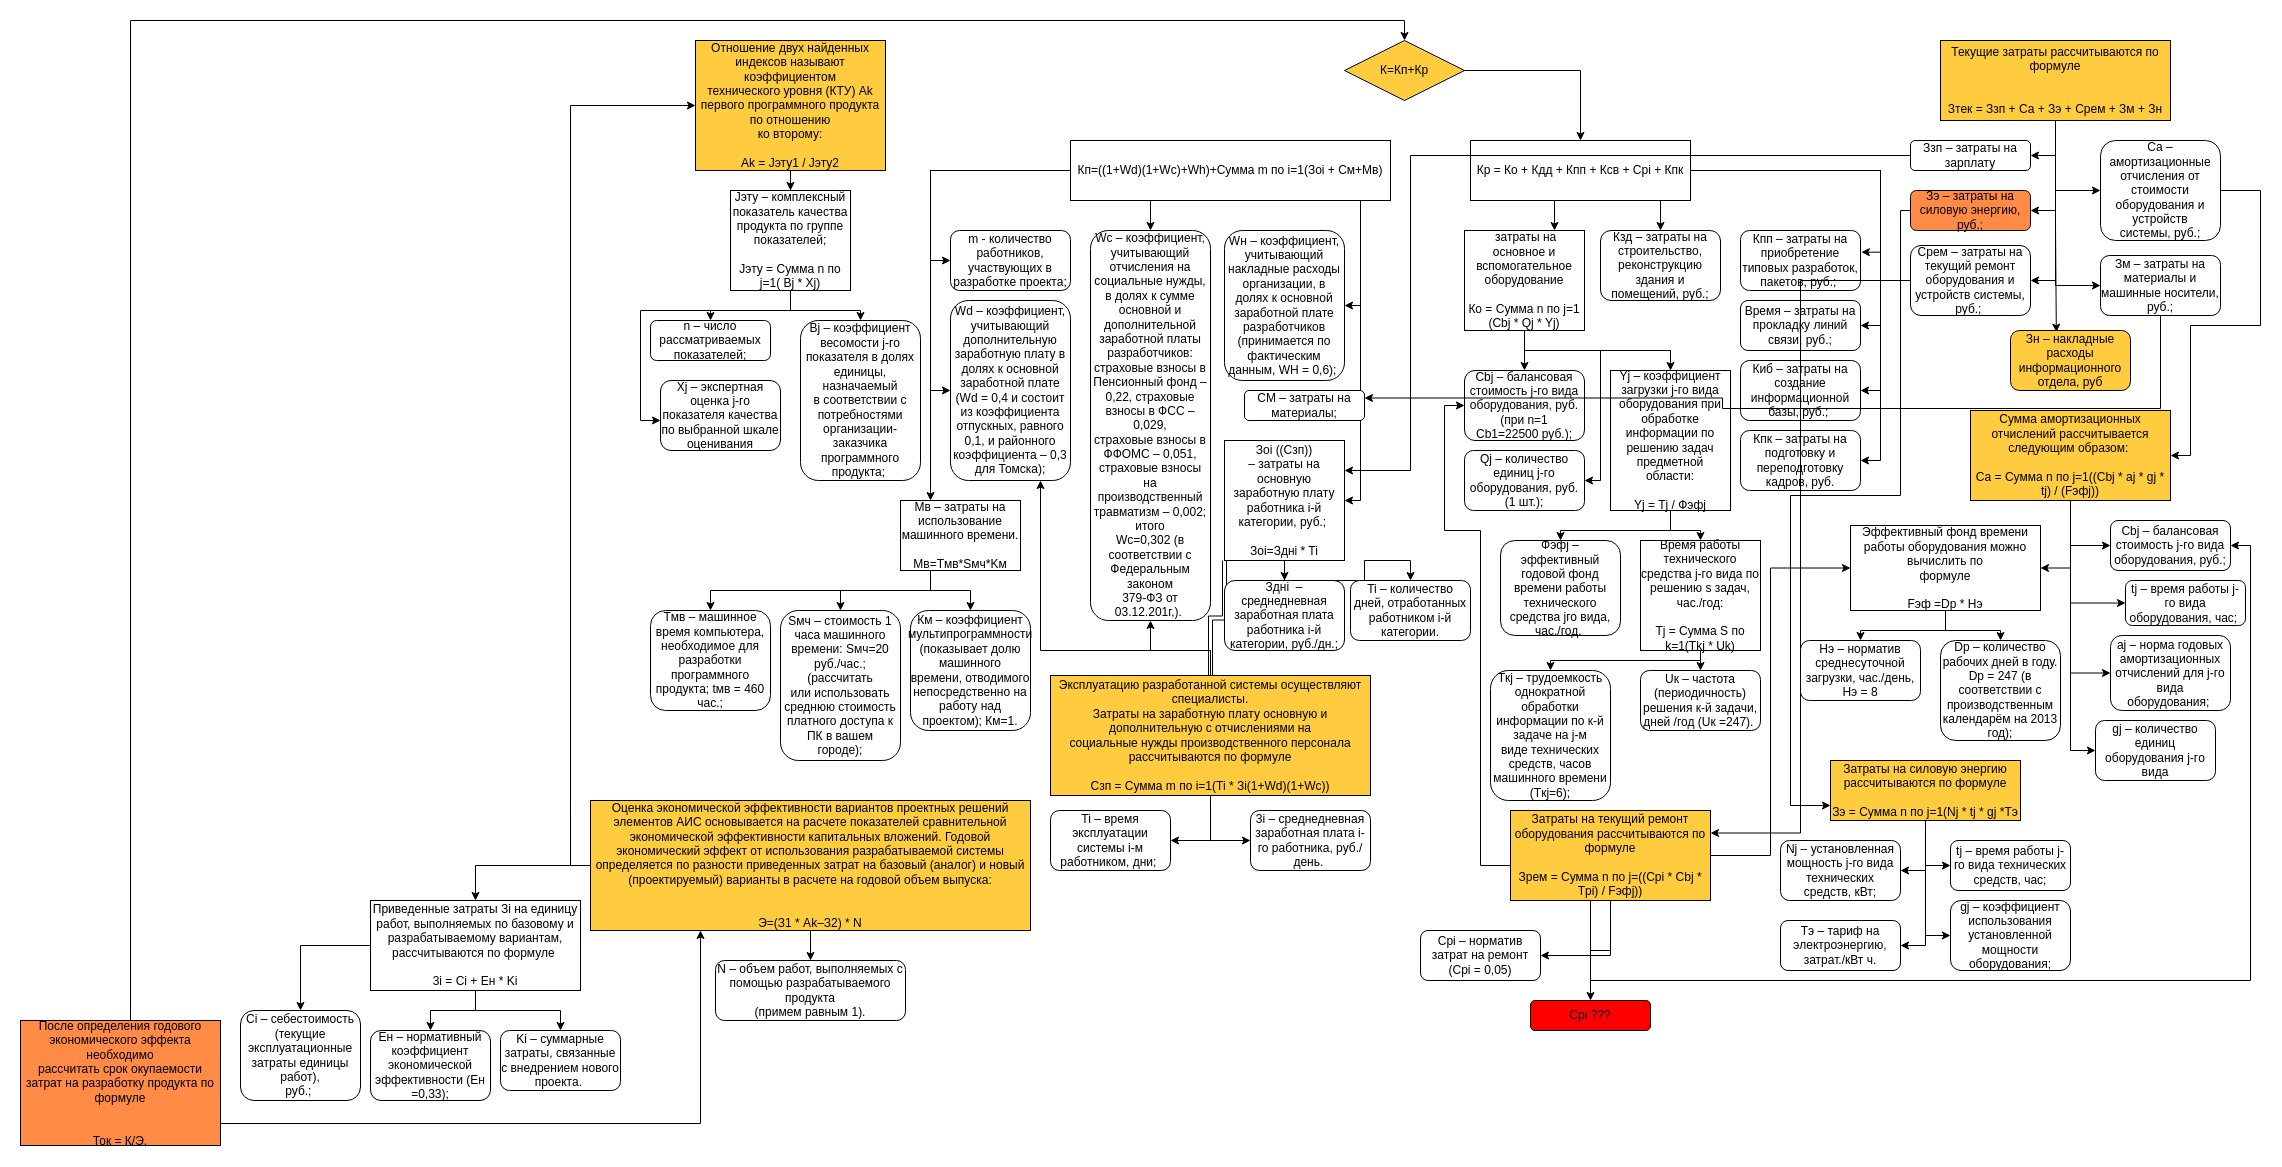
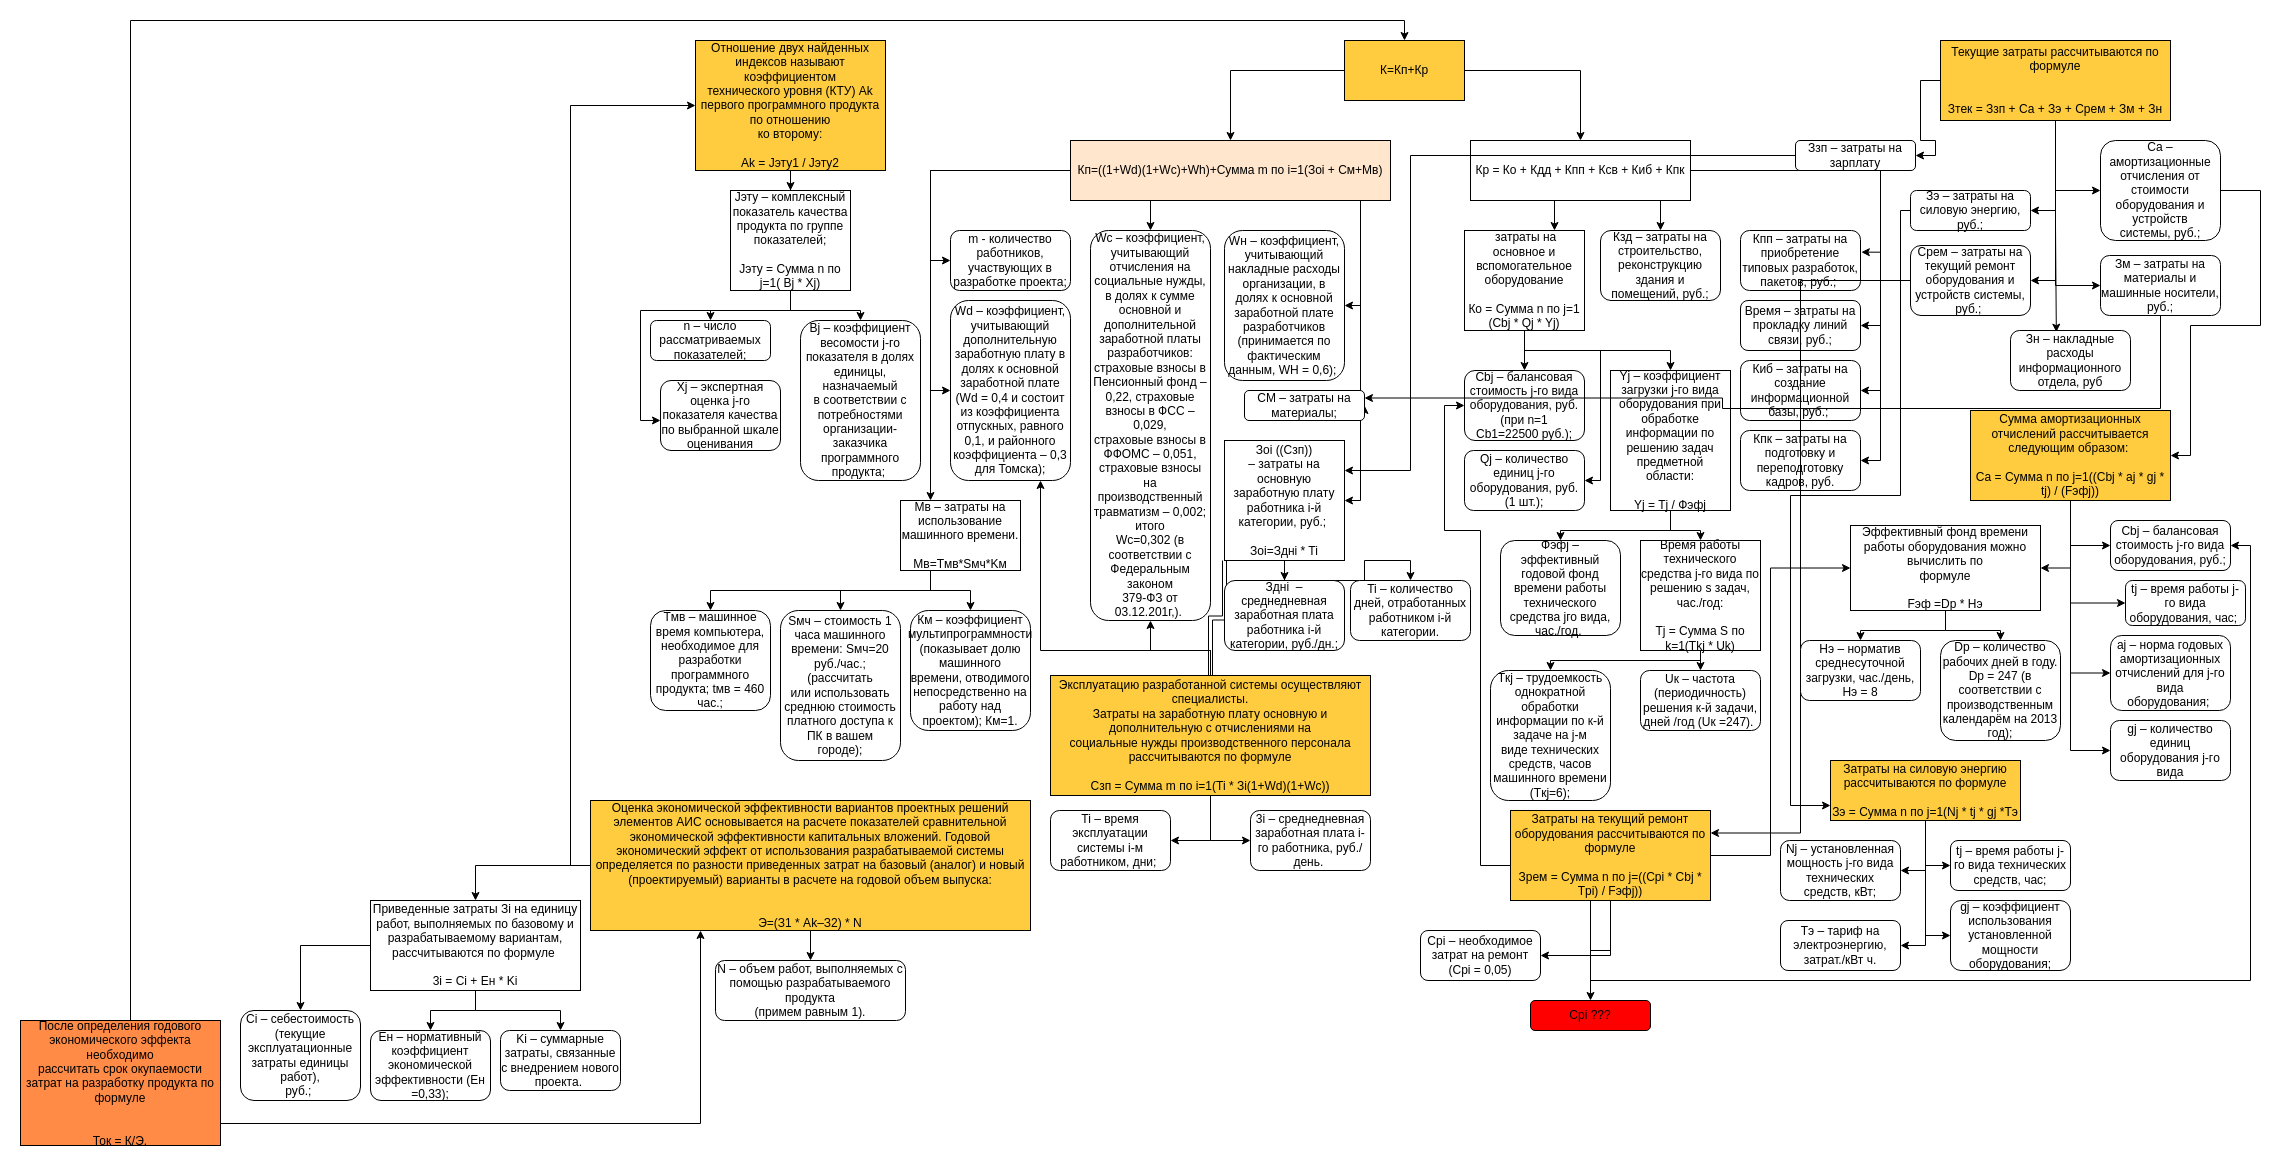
+ <mxCell id="2" style="edgeStyle=orthogonalEdgeStyle;rounded=0;orthogonalLoop=1;jettySize=auto;html=1;entryX=0.5;entryY=0;entryDx=0;entryDy=0;" parent="1" source="4" target="12" edge="1"><mxGeometry relative="1" as="geometry"><Array as="points"><mxPoint x="1230" y="70" /></Array></mxGeometry></mxCell>
- <mxCell id="4" value="К=Кп+Кр" style="rhombus;whiteSpace=wrap;html=1;fillColor=#FFCC40;" parent="1" vertex="1"><mxGeometry x="1344" y="40" width="120" height="60" as="geometry" /></mxCell>
+ <mxCell id="4" value="К=Кп+Кр" style="rounded=0;whiteSpace=wrap;html=1;fillColor=#FFCC40;" parent="1" vertex="1"><mxGeometry x="1344" y="40" width="120" height="60" as="geometry" /></mxCell>
- <mxCell id="75" value="Ззп – затраты на зарплату" style="rounded=1;whiteSpace=wrap;html=1;" parent="1" vertex="1"><mxGeometry x="1910" y="140" width="120" height="30" as="geometry" /></mxCell>
+ <mxCell id="75" value="Ззп – затраты на зарплату" style="rounded=1;whiteSpace=wrap;html=1;" parent="1" vertex="1"><mxGeometry x="1795" y="140" width="120" height="30" as="geometry" /></mxCell>
- <mxCell id="12" value="Кп=((1+Wd)(1+Wc)+Wh)+Cумма m по i=1(Зoi + Cм+Мв)" style="rounded=0;whiteSpace=wrap;html=1;" parent="1" vertex="1"><mxGeometry x="1070" y="140" width="320" height="60" as="geometry" /></mxCell>
+ <mxCell id="12" value="Кп=((1+Wd)(1+Wc)+Wh)+Cумма m по i=1(Зoi + Cм+Мв)" style="rounded=0;whiteSpace=wrap;html=1;fillColor=#ffe6cc;" parent="1" vertex="1"><mxGeometry x="1070" y="140" width="320" height="60" as="geometry" /></mxCell>
- <mxCell id="37" value="Кр = Ко + Кдд + Кпп + Ксв + Сpi + Кпк" style="rounded=0;whiteSpace=wrap;html=1;" parent="1" vertex="1"><mxGeometry x="1470" y="140" width="220" height="60" as="geometry" /></mxCell>
+ <mxCell id="37" value="Кр = Ко + Кдд + Кпп + Ксв + Киб + Кпк" style="rounded=0;whiteSpace=wrap;html=1;" parent="1" vertex="1"><mxGeometry x="1470" y="140" width="220" height="60" as="geometry" /></mxCell>
- <mxCell id="79" value="Зэ – затраты на силовую энергию, руб.;" style="rounded=1;whiteSpace=wrap;html=1;fillColor=#ff8b47;" parent="1" vertex="1"><mxGeometry x="1910" y="190" width="120" height="40" as="geometry" /></mxCell>
+ <mxCell id="79" value="Зэ – затраты на силовую энергию, руб.;" style="rounded=1;whiteSpace=wrap;html=1;" parent="1" vertex="1"><mxGeometry x="1910" y="190" width="120" height="40" as="geometry" /></mxCell>
- <mxCell id="84" value="Зн – накладные расходы информационного отдела, руб" style="rounded=1;whiteSpace=wrap;html=1;fillColor=#ffcc40;" parent="1" vertex="1"><mxGeometry x="2010" y="330" width="120" height="60" as="geometry" /></mxCell>
+ <mxCell id="84" value="Зн – накладные расходы информационного отдела, руб" style="rounded=1;whiteSpace=wrap;html=1;" parent="1" vertex="1"><mxGeometry x="2010" y="330" width="120" height="60" as="geometry" /></mxCell>
+ <mxCell id="9" style="edgeStyle=orthogonalEdgeStyle;rounded=0;orthogonalLoop=1;jettySize=auto;html=1;exitX=0.75;exitY=1;exitDx=0;exitDy=0;entryX=1;entryY=0.5;entryDx=0;entryDy=0;" parent="1" source="12" target="17" edge="1"><mxGeometry relative="1" as="geometry"><Array as="points"><mxPoint x="1360" y="200" /><mxPoint x="1360" y="415" /></Array></mxGeometry></mxCell>
- <mxCell id="101" value="gj – количество единиц оборудования j-гo вида" style="rounded=1;whiteSpace=wrap;html=1;" parent="1" vertex="1"><mxGeometry x="2095" y="720" width="120" height="60" as="geometry" /></mxCell>
+ <mxCell id="101" value="gj – количество единиц оборудования j-гo вида" style="rounded=1;whiteSpace=wrap;html=1;" parent="1" vertex="1"><mxGeometry x="2110" y="720" width="120" height="60" as="geometry" /></mxCell>
- <mxCell id="122" value="Cpi – норматив затрат на ремонт (Cpi = 0,05)" style="rounded=1;whiteSpace=wrap;html=1;" parent="1" vertex="1"><mxGeometry x="1420" y="930" width="120" height="50" as="geometry" /></mxCell>
+ <mxCell id="122" value="Cpi – необходимое затрат на ремонт (Cpi = 0,05)" style="rounded=1;whiteSpace=wrap;html=1;" parent="1" vertex="1"><mxGeometry x="1420" y="930" width="120" height="50" as="geometry" /></mxCell>
